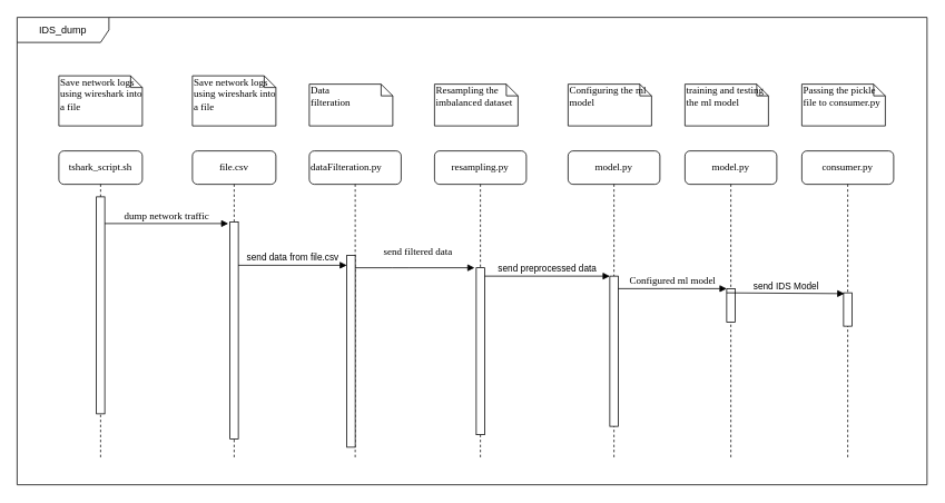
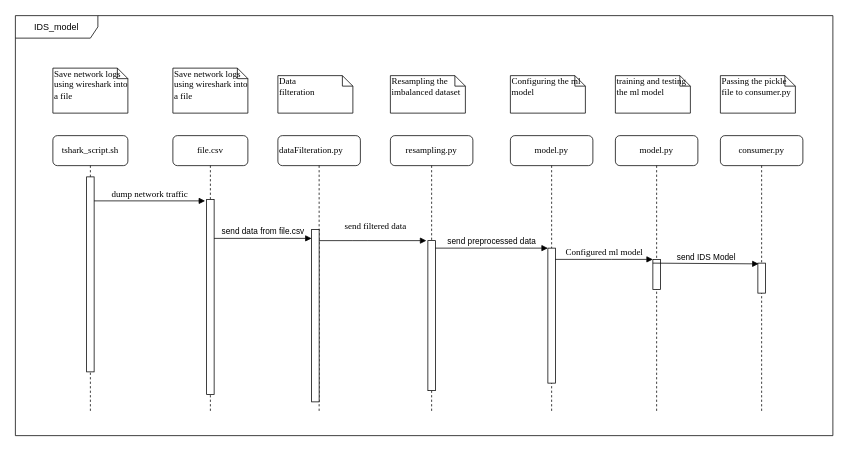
- <mxCell id="29" value="IDS_dump" style="shape=umlFrame;whiteSpace=wrap;html=1;width=110;height=30;" parent="1" vertex="1"><mxGeometry x="20" y="20" width="1090" height="560" as="geometry" /></mxCell>
+ <mxCell id="29" value="IDS_model" style="shape=umlFrame;whiteSpace=wrap;html=1;width=110;height=30;" parent="1" vertex="1"><mxGeometry x="20" y="20" width="1090" height="560" as="geometry" /></mxCell>
